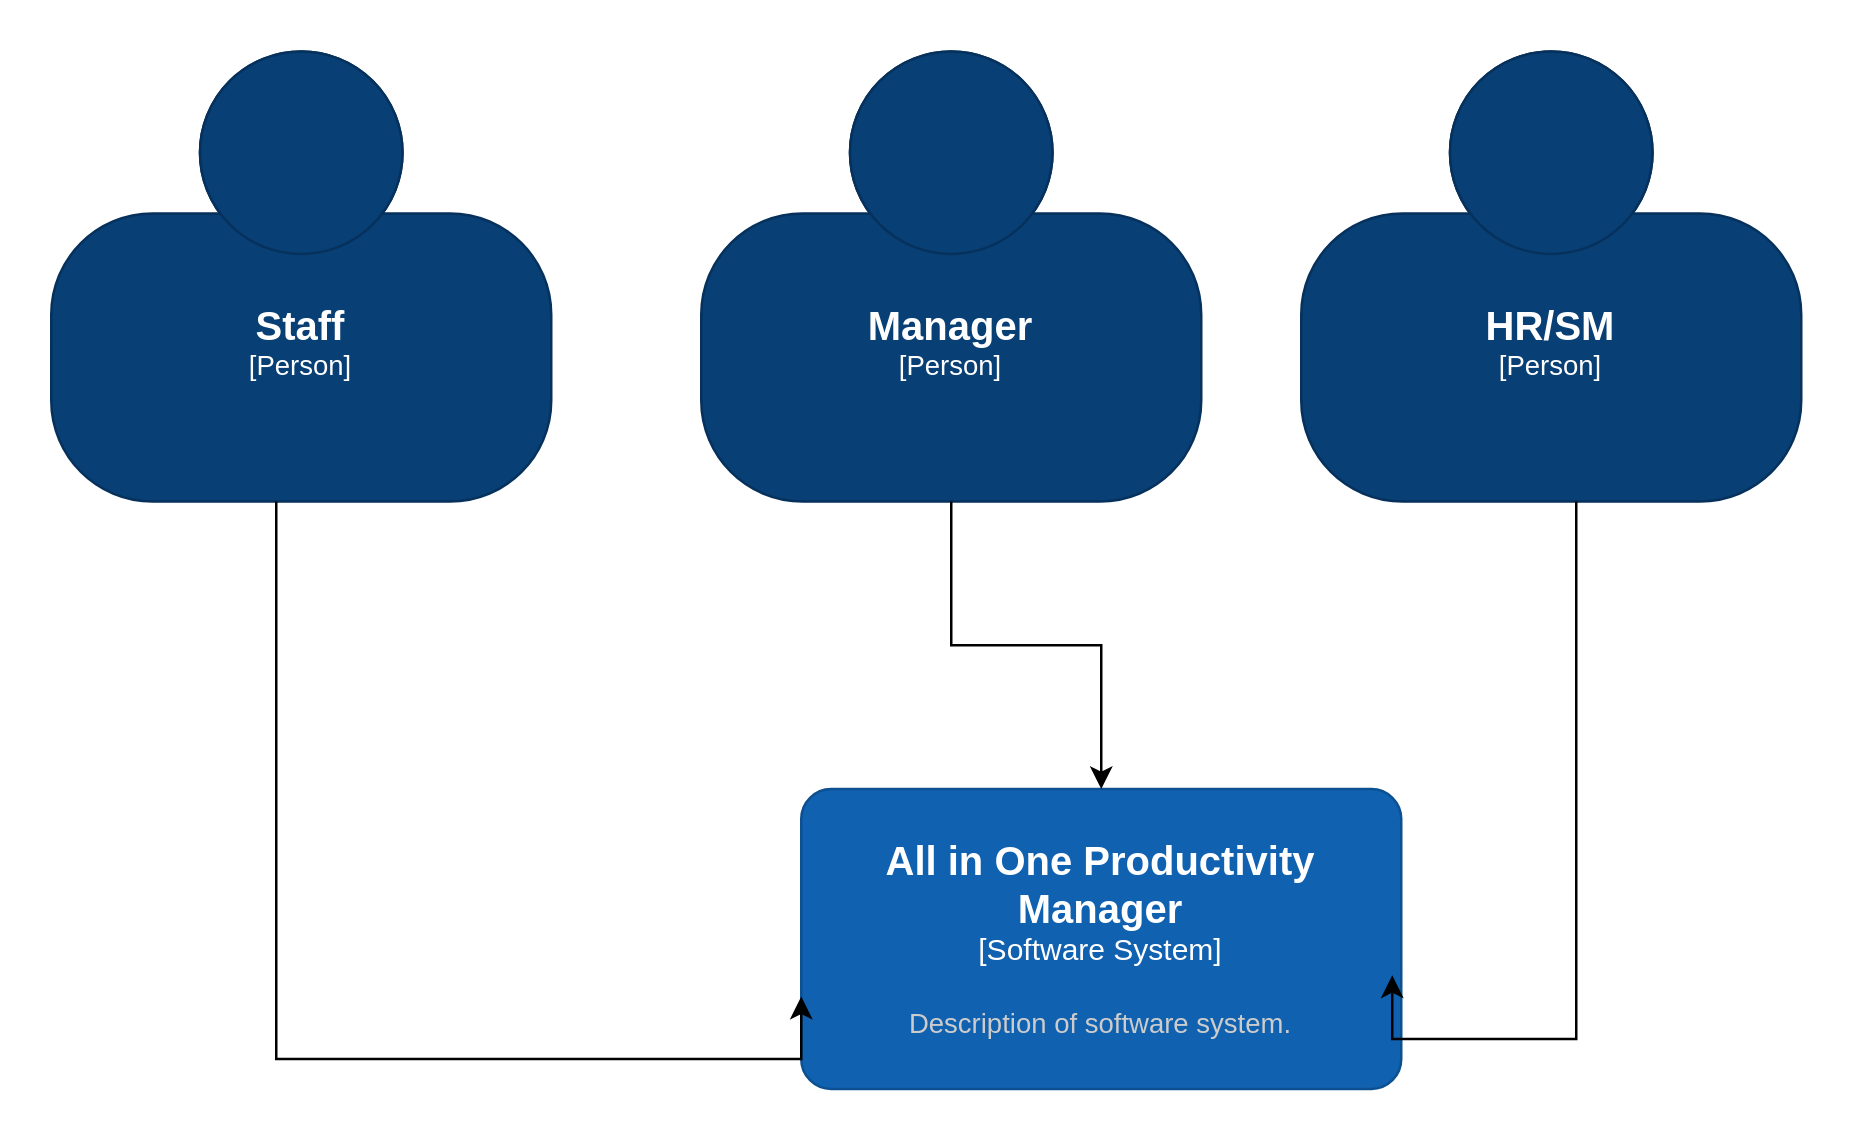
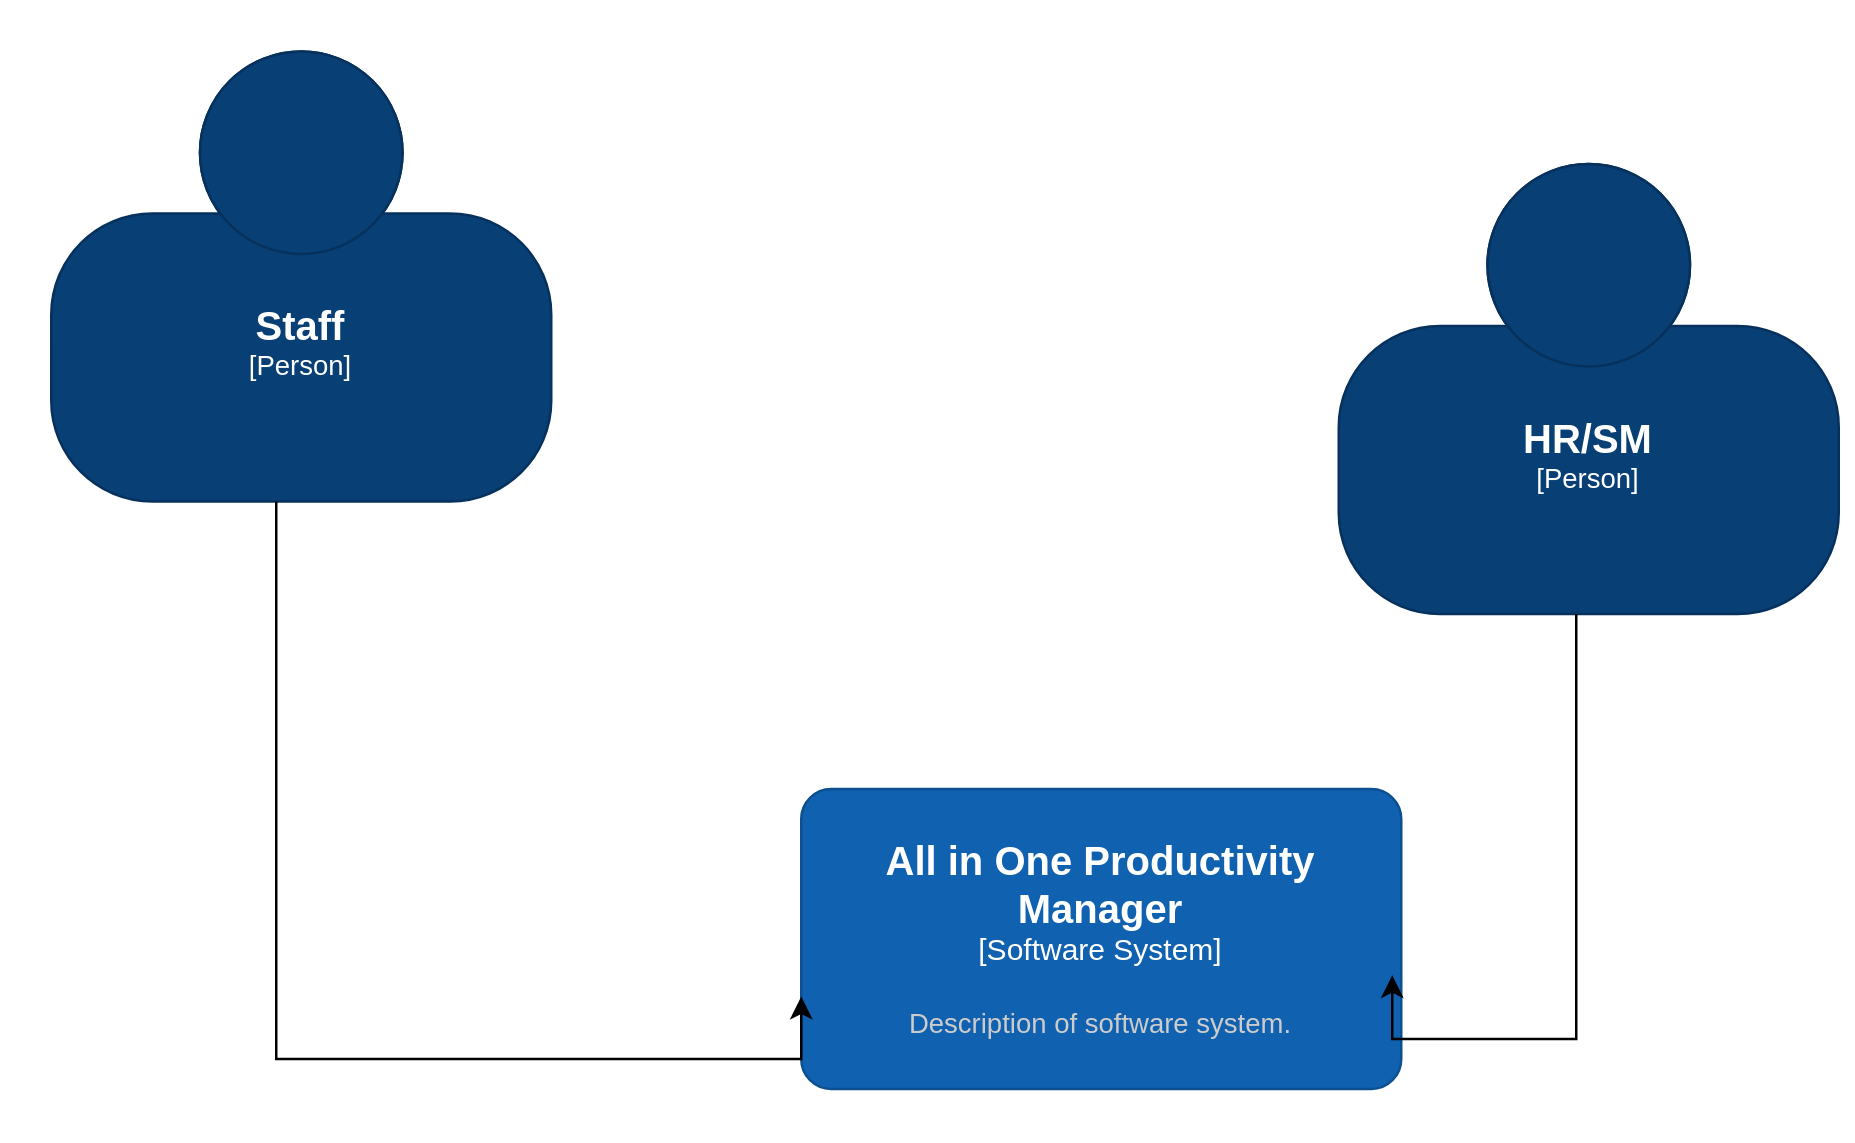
- <mxCell id="3" value="&lt;font style=&quot;font-size: 16px&quot;&gt;&lt;b&gt;Manager&lt;/b&gt;&lt;/font&gt;&lt;div&gt;[Person]&lt;/div&gt;&lt;br&gt;&lt;div&gt;&lt;font style=&quot;font-size: 11px&quot;&gt;&lt;font color=&quot;#cccccc&quot;&gt;&lt;/font&gt;&lt;/div&gt;" style="html=1;fontSize=11;dashed=0;whiteSpace=wrap;fillColor=#083F75;strokeColor=#06315C;fontColor=#ffffff;shape=mxgraph.c4.person2;align=center;metaEdit=1;points=[[0.5,0,0],[1,0.5,0],[1,0.75,0],[0.75,1,0],[0.5,1,0],[0.25,1,0],[0,0.75,0],[0,0.5,0]];resizable=0;" parent="1" vertex="1"><mxGeometry x="280" y="20" width="200" height="180" as="geometry" /></mxCell>
- <mxCell id="4" value="&lt;font style=&quot;font-size: 16px&quot;&gt;&lt;b&gt;HR/SM&lt;/b&gt;&lt;/font&gt;&lt;div&gt;[Person]&lt;/div&gt;&lt;br&gt;&lt;div&gt;&lt;font style=&quot;font-size: 11px&quot;&gt;&lt;font color=&quot;#cccccc&quot;&gt;&lt;/font&gt;&lt;/div&gt;" style="html=1;fontSize=11;dashed=0;whiteSpace=wrap;fillColor=#083F75;strokeColor=#06315C;fontColor=#ffffff;shape=mxgraph.c4.person2;align=center;metaEdit=1;points=[[0.5,0,0],[1,0.5,0],[1,0.75,0],[0.75,1,0],[0.5,1,0],[0.25,1,0],[0,0.75,0],[0,0.5,0]];resizable=0;" parent="1" vertex="1"><mxGeometry x="520" y="20" width="200" height="180" as="geometry" /></mxCell>
+ <mxCell id="4" value="&lt;font style=&quot;font-size: 16px&quot;&gt;&lt;b&gt;HR/SM&lt;/b&gt;&lt;/font&gt;&lt;div&gt;[Person]&lt;/div&gt;&lt;br&gt;&lt;div&gt;&lt;font style=&quot;font-size: 11px&quot;&gt;&lt;font color=&quot;#cccccc&quot;&gt;&lt;/font&gt;&lt;/div&gt;" style="html=1;fontSize=11;dashed=0;whiteSpace=wrap;fillColor=#083F75;strokeColor=#06315C;fontColor=#ffffff;shape=mxgraph.c4.person2;align=center;metaEdit=1;points=[[0.5,0,0],[1,0.5,0],[1,0.75,0],[0.75,1,0],[0.5,1,0],[0.25,1,0],[0,0.75,0],[0,0.5,0]];resizable=0;" parent="1" vertex="1"><mxGeometry x="535" y="65" width="200" height="180" as="geometry" /></mxCell>
- <mxCell id="7" style="edgeStyle=orthogonalEdgeStyle;rounded=0;orthogonalLoop=1;jettySize=auto;html=1;" parent="1" source="3" target="5" edge="1"><mxGeometry relative="1" as="geometry"><mxPoint x="340" y="340" as="targetPoint" /><Array as="points" /></mxGeometry></mxCell>
